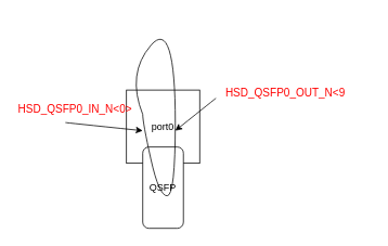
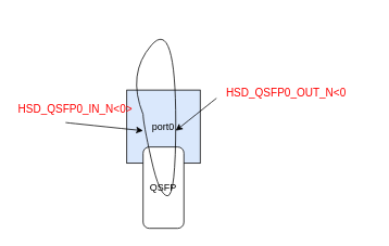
- <mxCell id="5" value="&lt;span lang=&quot;EN-US&quot; style=&quot;font-size:10.0pt;font-family:&#10;&amp;quot;Arial&amp;quot;,sans-serif;mso-fareast-font-family:SimSun;color:red;mso-ansi-language:&#10;EN-US;mso-fareast-language:ZH-CN;mso-bidi-language:AR-SA&quot;&gt;HSD_QSFP0_OUT_N&amp;lt;9&lt;/span&gt;" style="text;whiteSpace=wrap;html=1;" vertex="1" parent="1"><mxGeometry x="275" y="100" width="180" height="40" as="geometry" /></mxCell>
+ <mxCell id="5" value="&lt;span lang=&quot;EN-US&quot; style=&quot;font-size:10.0pt;font-family:&#10;&amp;quot;Arial&amp;quot;,sans-serif;mso-fareast-font-family:SimSun;color:red;mso-ansi-language:&#10;EN-US;mso-fareast-language:ZH-CN;mso-bidi-language:AR-SA&quot;&gt;HSD_QSFP0_OUT_N&amp;lt;0&lt;/span&gt;" style="text;whiteSpace=wrap;html=1;" vertex="1" parent="1"><mxGeometry x="275" y="100" width="180" height="40" as="geometry" /></mxCell>
- <mxCell id="2" value="port0" style="whiteSpace=wrap;html=1;aspect=fixed;" vertex="1" parent="1"><mxGeometry x="155" y="110" width="90" height="90" as="geometry" /></mxCell>
+ <mxCell id="2" value="port0" style="whiteSpace=wrap;html=1;aspect=fixed;fillColor=#dae8fc;" vertex="1" parent="1"><mxGeometry x="155" y="110" width="90" height="90" as="geometry" /></mxCell>
